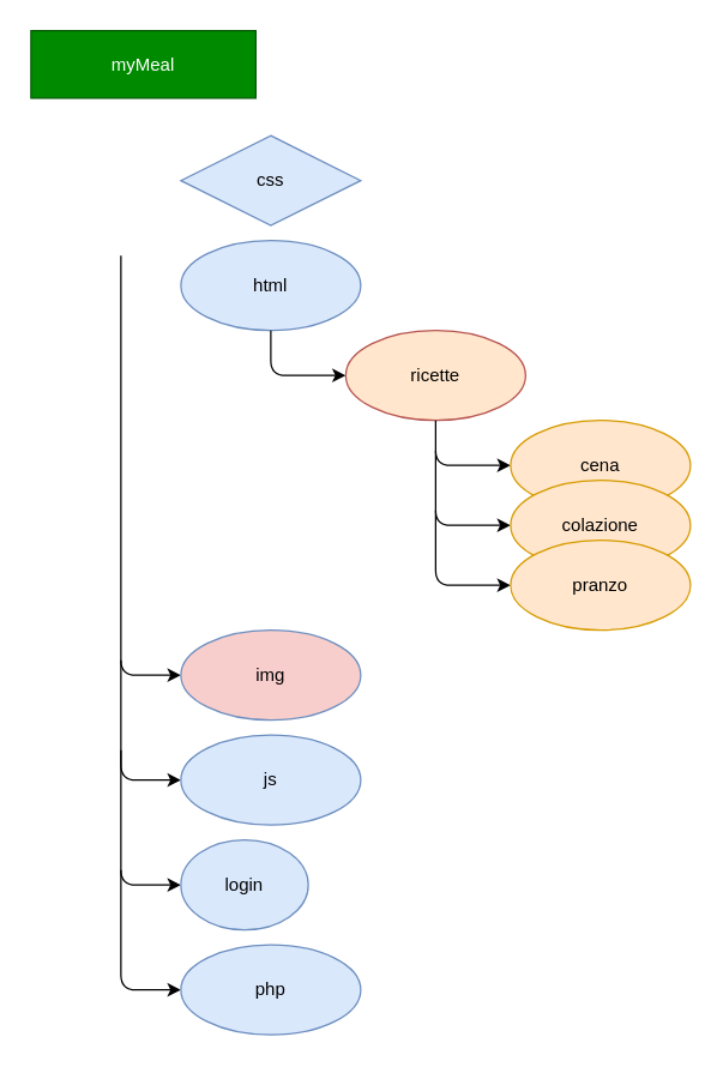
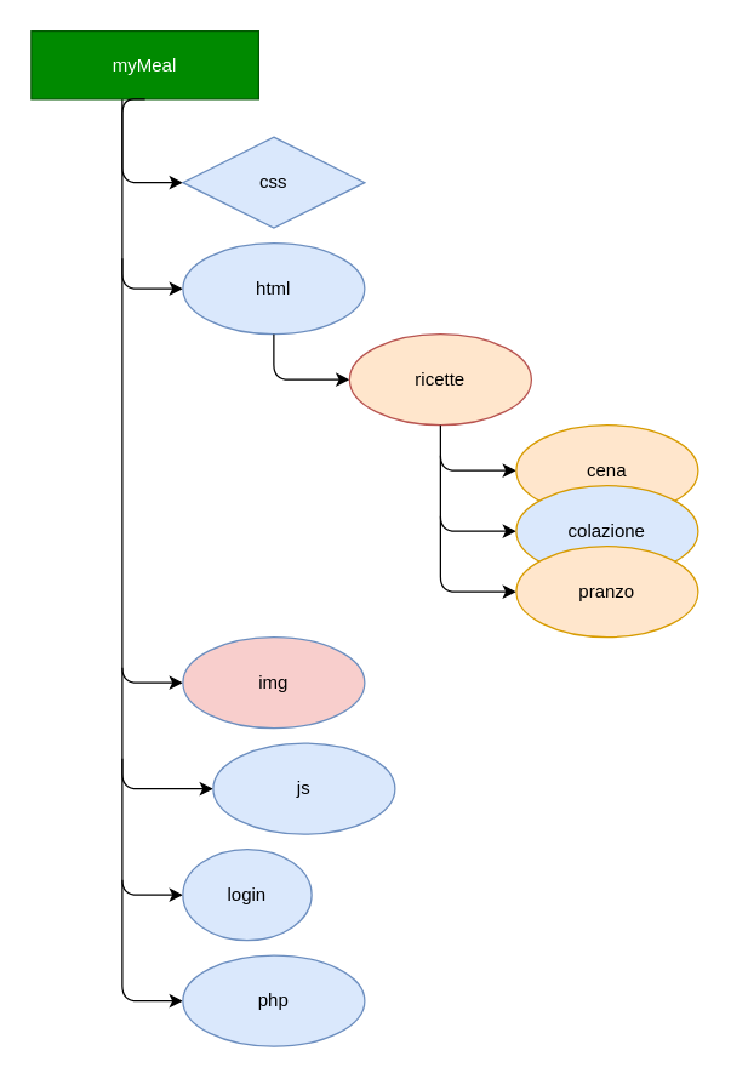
+ <mxCell id="2" value="" style="edgeStyle=orthogonalEdgeStyle;curved=0;rounded=1;sketch=0;orthogonalLoop=1;jettySize=auto;html=1;entryX=0;entryY=0.5;entryDx=0;entryDy=0;" parent="1" source="3" target="4" edge="1"><mxGeometry relative="1" as="geometry"><Array as="points"><mxPoint x="80" y="120" /></Array></mxGeometry></mxCell>
+ <mxCell id="5" value="" style="edgeStyle=orthogonalEdgeStyle;curved=0;rounded=1;sketch=0;orthogonalLoop=1;jettySize=auto;html=1;exitX=0.5;exitY=1;exitDx=0;exitDy=0;entryX=0;entryY=0.5;entryDx=0;entryDy=0;" parent="1" edge="1" target="6" source="3"><mxGeometry relative="1" as="geometry"><mxPoint x="80" y="60" as="sourcePoint" /><mxPoint x="120" y="230" as="targetPoint" /><Array as="points"><mxPoint x="80" y="190" /></Array></mxGeometry></mxCell>
- <mxCell id="14" value="colazione" style="ellipse;whiteSpace=wrap;html=1;rounded=0;sketch=0;fillColor=#ffe6cc;strokeColor=#d79b00;" vertex="1" parent="1"><mxGeometry x="340" y="320" width="120" height="60" as="geometry" /></mxCell>
+ <mxCell id="14" value="colazione" style="ellipse;whiteSpace=wrap;html=1;rounded=0;sketch=0;fillColor=#dae8fc;strokeColor=#d79b00;" vertex="1" parent="1"><mxGeometry x="340" y="320" width="120" height="60" as="geometry" /></mxCell>
- <mxCell id="8" value="js" style="ellipse;whiteSpace=wrap;html=1;rounded=0;sketch=0;fillColor=#dae8fc;strokeColor=#6c8ebf;" parent="1" vertex="1"><mxGeometry x="120" y="490" width="120" height="60" as="geometry" /></mxCell>
+ <mxCell id="8" value="js" style="ellipse;whiteSpace=wrap;html=1;rounded=0;sketch=0;fillColor=#dae8fc;strokeColor=#6c8ebf;" parent="1" vertex="1"><mxGeometry x="140" y="490" width="120" height="60" as="geometry" /></mxCell>
